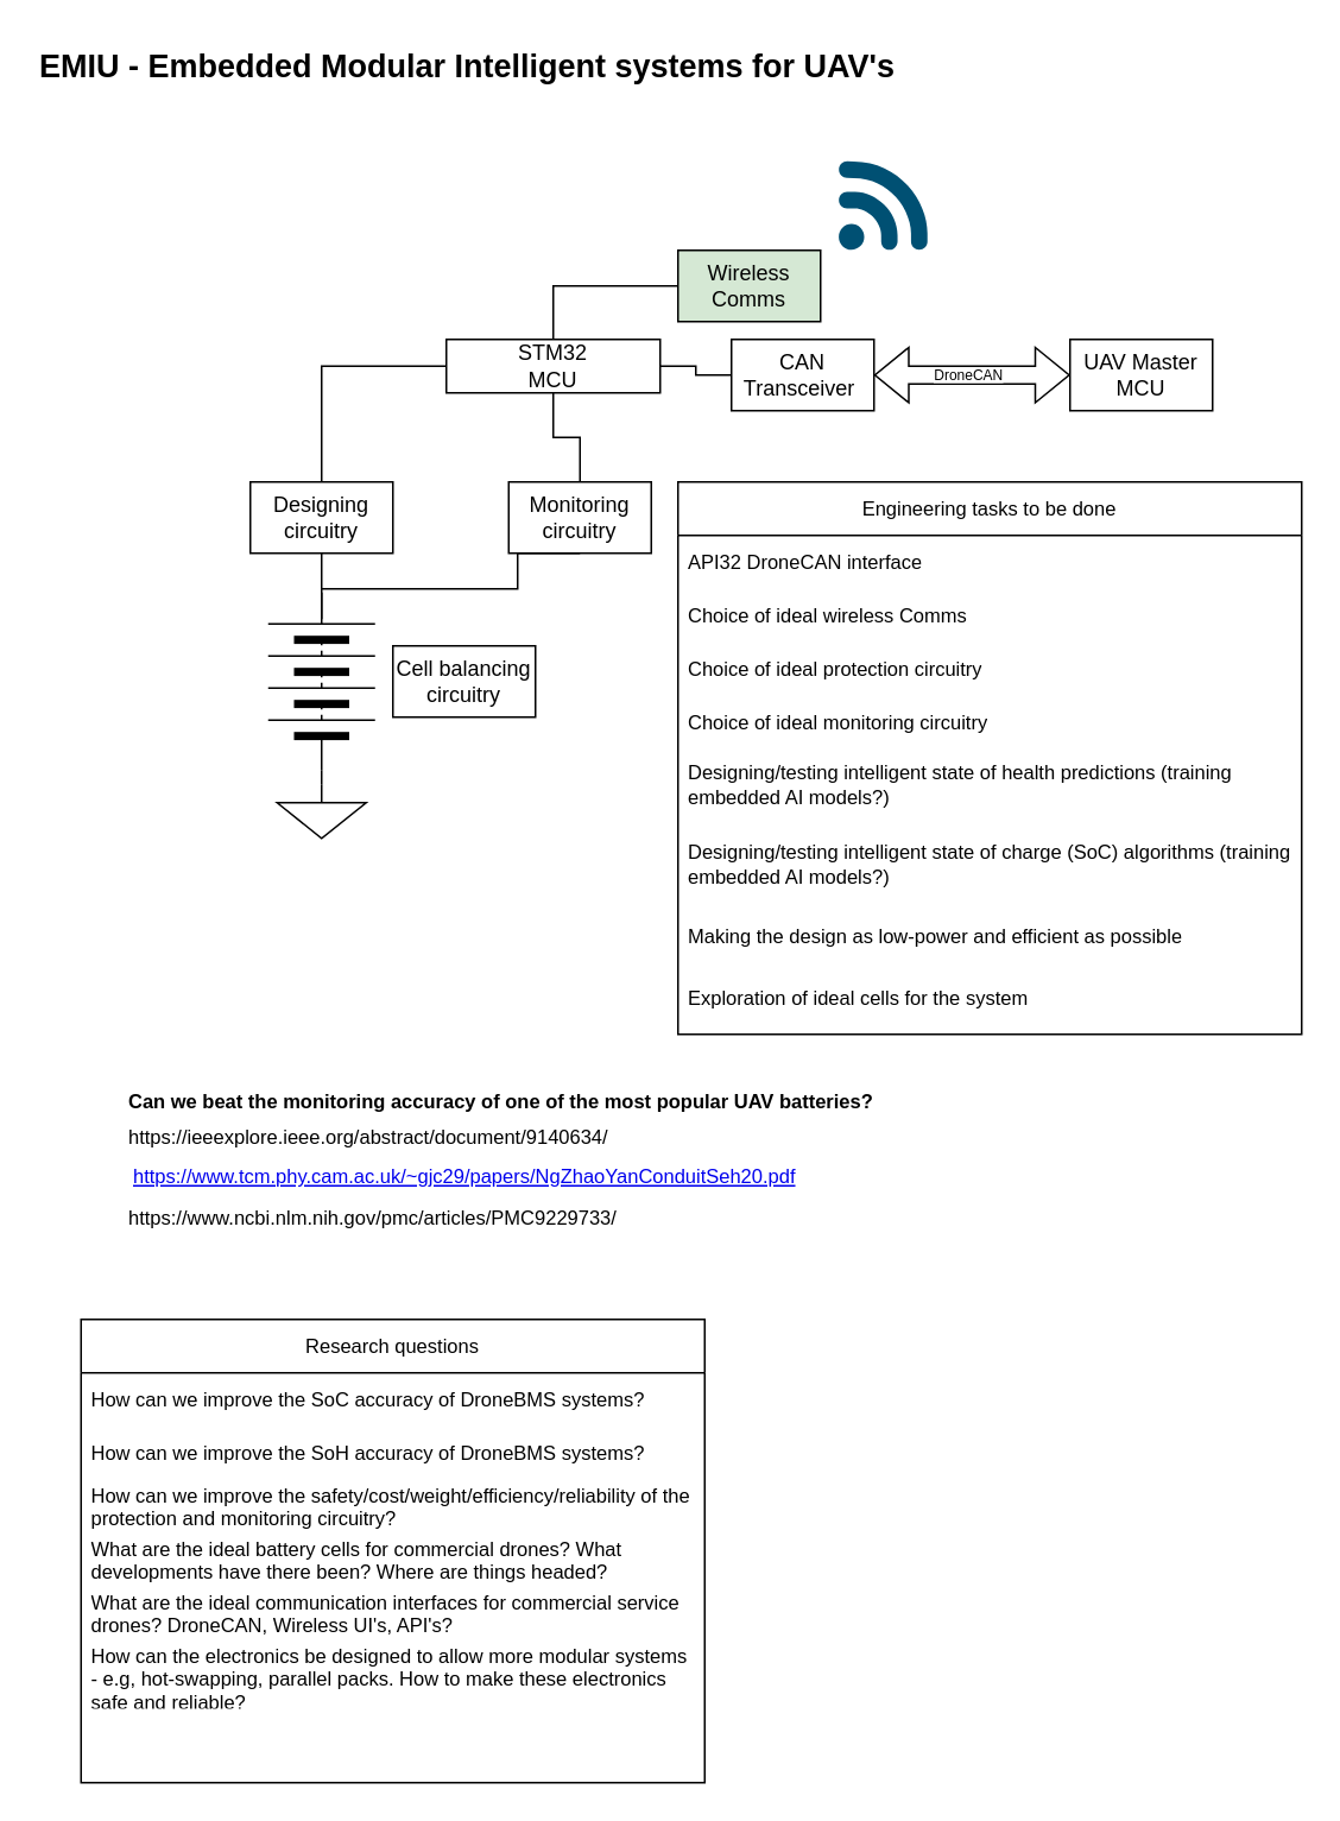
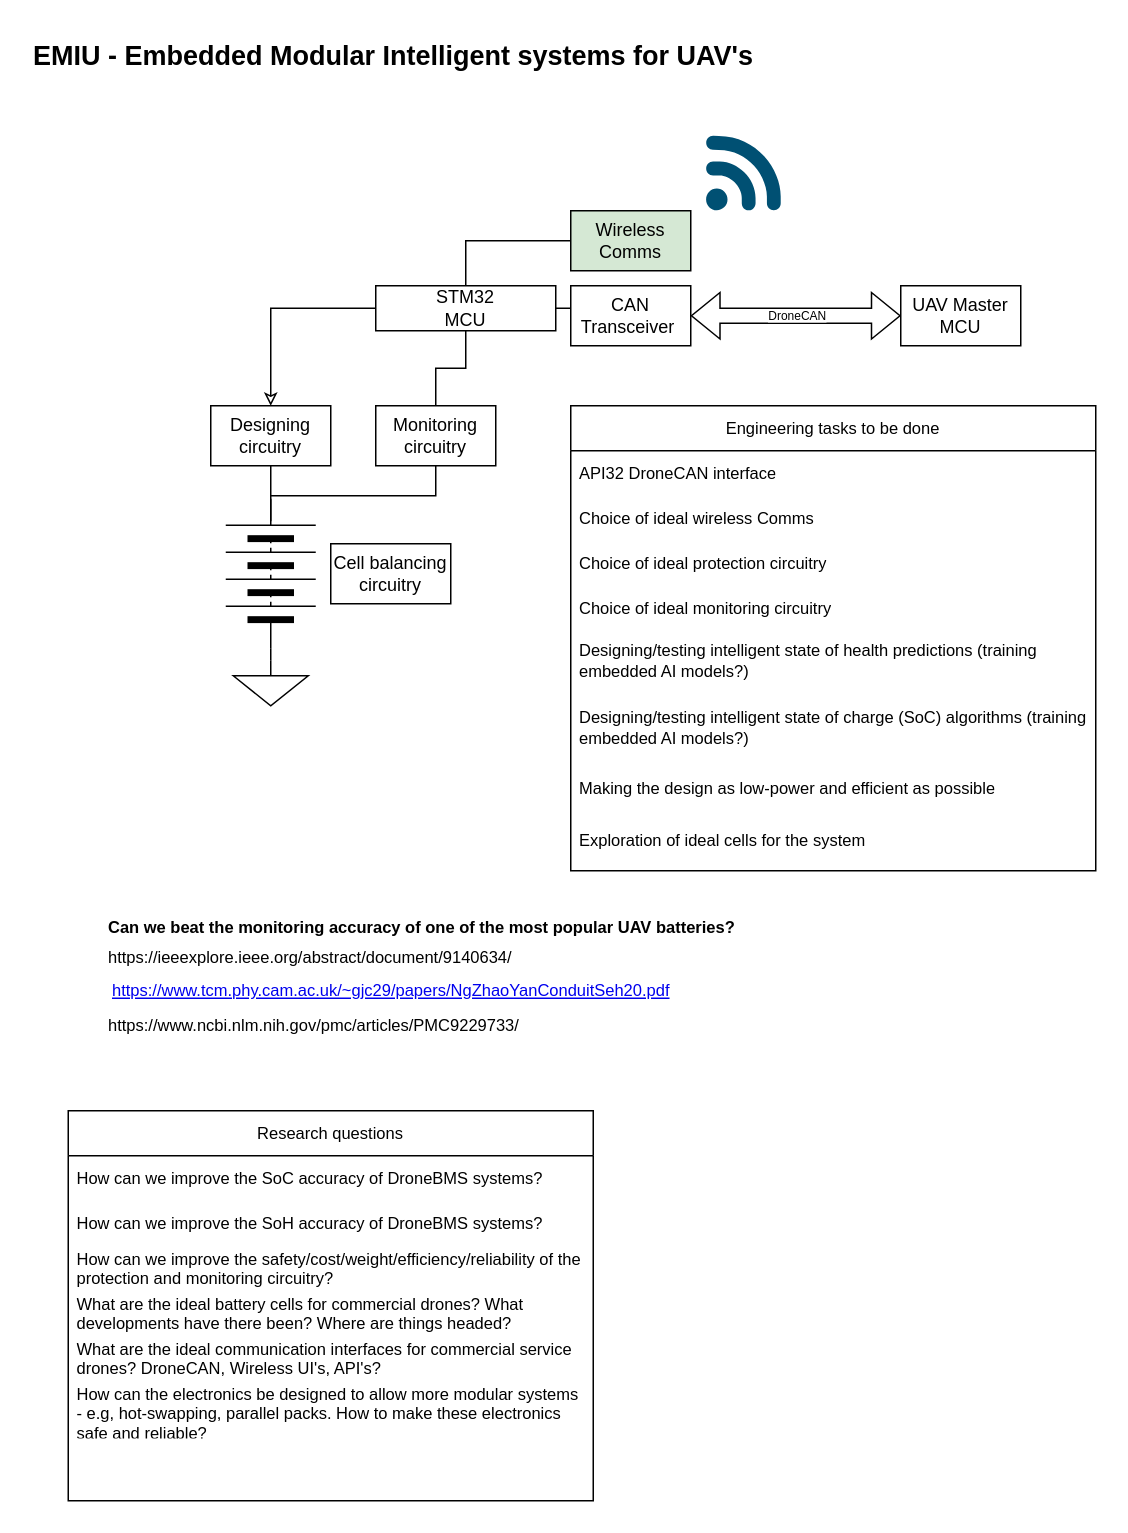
- <mxCell id="14" value="CAN Transceiver&amp;nbsp;" style="rounded=0;whiteSpace=wrap;html=1;" parent="1" vertex="1"><mxGeometry x="410" y="190" width="80" height="40" as="geometry" /></mxCell>
+ <mxCell id="14" value="CAN Transceiver&amp;nbsp;" style="rounded=0;whiteSpace=wrap;html=1;" parent="1" vertex="1"><mxGeometry x="380" y="190" width="80" height="40" as="geometry" /></mxCell>
- <mxCell id="9" style="edgeStyle=orthogonalEdgeStyle;rounded=0;orthogonalLoop=1;jettySize=auto;html=1;exitX=0;exitY=0.5;exitDx=0;exitDy=0;endArrow=none;endFill=0;" parent="1" source="13" target="6" edge="1"><mxGeometry relative="1" as="geometry" /></mxCell>
+ <mxCell id="9" style="edgeStyle=orthogonalEdgeStyle;rounded=0;orthogonalLoop=1;jettySize=auto;html=1;exitX=0;exitY=0.5;exitDx=0;exitDy=0;endArrow=classic;endFill=0;" parent="1" source="13" target="6" edge="1"><mxGeometry relative="1" as="geometry" /></mxCell>
- <mxCell id="8" value="Monitoring circuitry" style="rounded=0;whiteSpace=wrap;html=1;" parent="1" vertex="1"><mxGeometry x="285" y="270" width="80" height="40" as="geometry" /></mxCell>
+ <mxCell id="8" value="Monitoring circuitry" style="rounded=0;whiteSpace=wrap;html=1;" parent="1" vertex="1"><mxGeometry x="250" y="270" width="80" height="40" as="geometry" /></mxCell>
